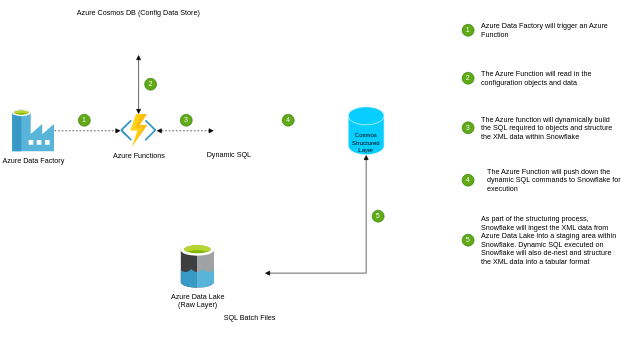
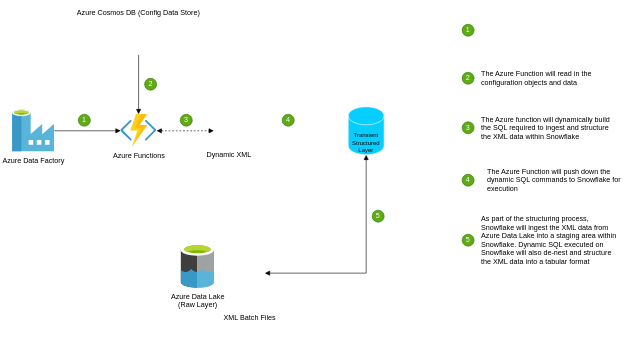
- <mxCell id="23" value="Azure Data Factory will trigger an Azure Function" style="text;html=1;strokeColor=none;fillColor=none;align=left;verticalAlign=middle;whiteSpace=wrap;rounded=0;" parent="1" vertex="1"><mxGeometry x="800" y="20" width="230" height="60" as="geometry" /></mxCell>
- <mxCell id="7" style="edgeStyle=orthogonalEdgeStyle;rounded=0;orthogonalLoop=1;jettySize=auto;html=1;labelBackgroundColor=none;startArrow=block;startFill=1;endArrow=block;endFill=1;fontSize=12;" parent="1" source="8" target="16" edge="1"><mxGeometry relative="1" as="geometry" /></mxCell>
+ <mxCell id="7" style="edgeStyle=orthogonalEdgeStyle;rounded=0;orthogonalLoop=1;jettySize=auto;html=1;labelBackgroundColor=none;startArrow=block;startFill=1;endArrow=none;endFill=1;fontSize=12;" parent="1" source="8" target="16" edge="1"><mxGeometry relative="1" as="geometry" /></mxCell>
- <mxCell id="27" value="The Azure function will dynamically build the SQL required to objects and structure the XML data within Snowflake" style="text;html=1;strokeColor=none;fillColor=none;align=left;verticalAlign=middle;whiteSpace=wrap;rounded=0;" parent="1" vertex="1"><mxGeometry x="800" y="182.6" width="230" height="60" as="geometry" /></mxCell>
+ <mxCell id="27" value="The Azure function will dynamically build the SQL required to ingest and structure the XML data within Snowflake" style="text;html=1;strokeColor=none;fillColor=none;align=left;verticalAlign=middle;whiteSpace=wrap;rounded=0;" parent="1" vertex="1"><mxGeometry x="800" y="182.6" width="230" height="60" as="geometry" /></mxCell>
- <mxCell id="4" style="edgeStyle=orthogonalEdgeStyle;rounded=0;orthogonalLoop=1;jettySize=auto;html=1;labelBackgroundColor=none;startArrow=none;startFill=0;endArrow=block;endFill=1;dashed=1;" parent="1" source="5" target="8" edge="1"><mxGeometry relative="1" as="geometry" /></mxCell>
+ <mxCell id="4" style="edgeStyle=orthogonalEdgeStyle;rounded=0;orthogonalLoop=1;jettySize=auto;html=1;labelBackgroundColor=none;startArrow=none;startFill=0;endArrow=block;endFill=1;" parent="1" source="5" target="8" edge="1"><mxGeometry relative="1" as="geometry" /></mxCell>
- <mxCell id="11" value="Cosmos Structured&lt;br style=&quot;font-size: 10px;&quot;&gt;Layer" style="shape=cylinder2;whiteSpace=wrap;html=1;boundedLbl=1;backgroundOutline=1;size=15;fillColor=#08CEFF;strokeColor=#FFFFFF;fontSize=10;verticalAlign=bottom;" parent="1" vertex="1"><mxGeometry x="580" y="177.6" width="60" height="80" as="geometry" /></mxCell>
+ <mxCell id="11" value="Transient Structured&lt;br style=&quot;font-size: 10px;&quot;&gt;Layer" style="shape=cylinder2;whiteSpace=wrap;html=1;boundedLbl=1;backgroundOutline=1;size=15;fillColor=#08CEFF;strokeColor=#FFFFFF;fontSize=10;verticalAlign=bottom;" parent="1" vertex="1"><mxGeometry x="580" y="177.6" width="60" height="80" as="geometry" /></mxCell>
- <mxCell id="9" value="Dynamic SQL" style="shape=image;html=1;verticalAlign=top;verticalLabelPosition=bottom;labelBackgroundColor=#ffffff;imageAspect=0;aspect=fixed;image=https://cdn1.iconfinder.com/data/icons/hawcons/32/700048-icon-89-document-file-sql-128.png" parent="1" vertex="1"><mxGeometry x="356" y="192.6" width="50" height="50" as="geometry" /></mxCell>
+ <mxCell id="9" value="Dynamic XML" style="shape=image;html=1;verticalAlign=top;verticalLabelPosition=bottom;labelBackgroundColor=#ffffff;imageAspect=0;aspect=fixed;image=https://cdn1.iconfinder.com/data/icons/hawcons/32/700048-icon-89-document-file-sql-128.png" parent="1" vertex="1"><mxGeometry x="356" y="192.6" width="50" height="50" as="geometry" /></mxCell>
- <mxCell id="15" value="SQL Batch Files" style="text;html=1;strokeColor=none;fillColor=none;align=center;verticalAlign=middle;whiteSpace=wrap;rounded=0;fontSize=12;" parent="1" vertex="1"><mxGeometry x="371" y="520" width="90" height="20" as="geometry" /></mxCell>
+ <mxCell id="15" value="XML Batch Files" style="text;html=1;strokeColor=none;fillColor=none;align=center;verticalAlign=middle;whiteSpace=wrap;rounded=0;fontSize=12;" parent="1" vertex="1"><mxGeometry x="371" y="520" width="90" height="20" as="geometry" /></mxCell>
